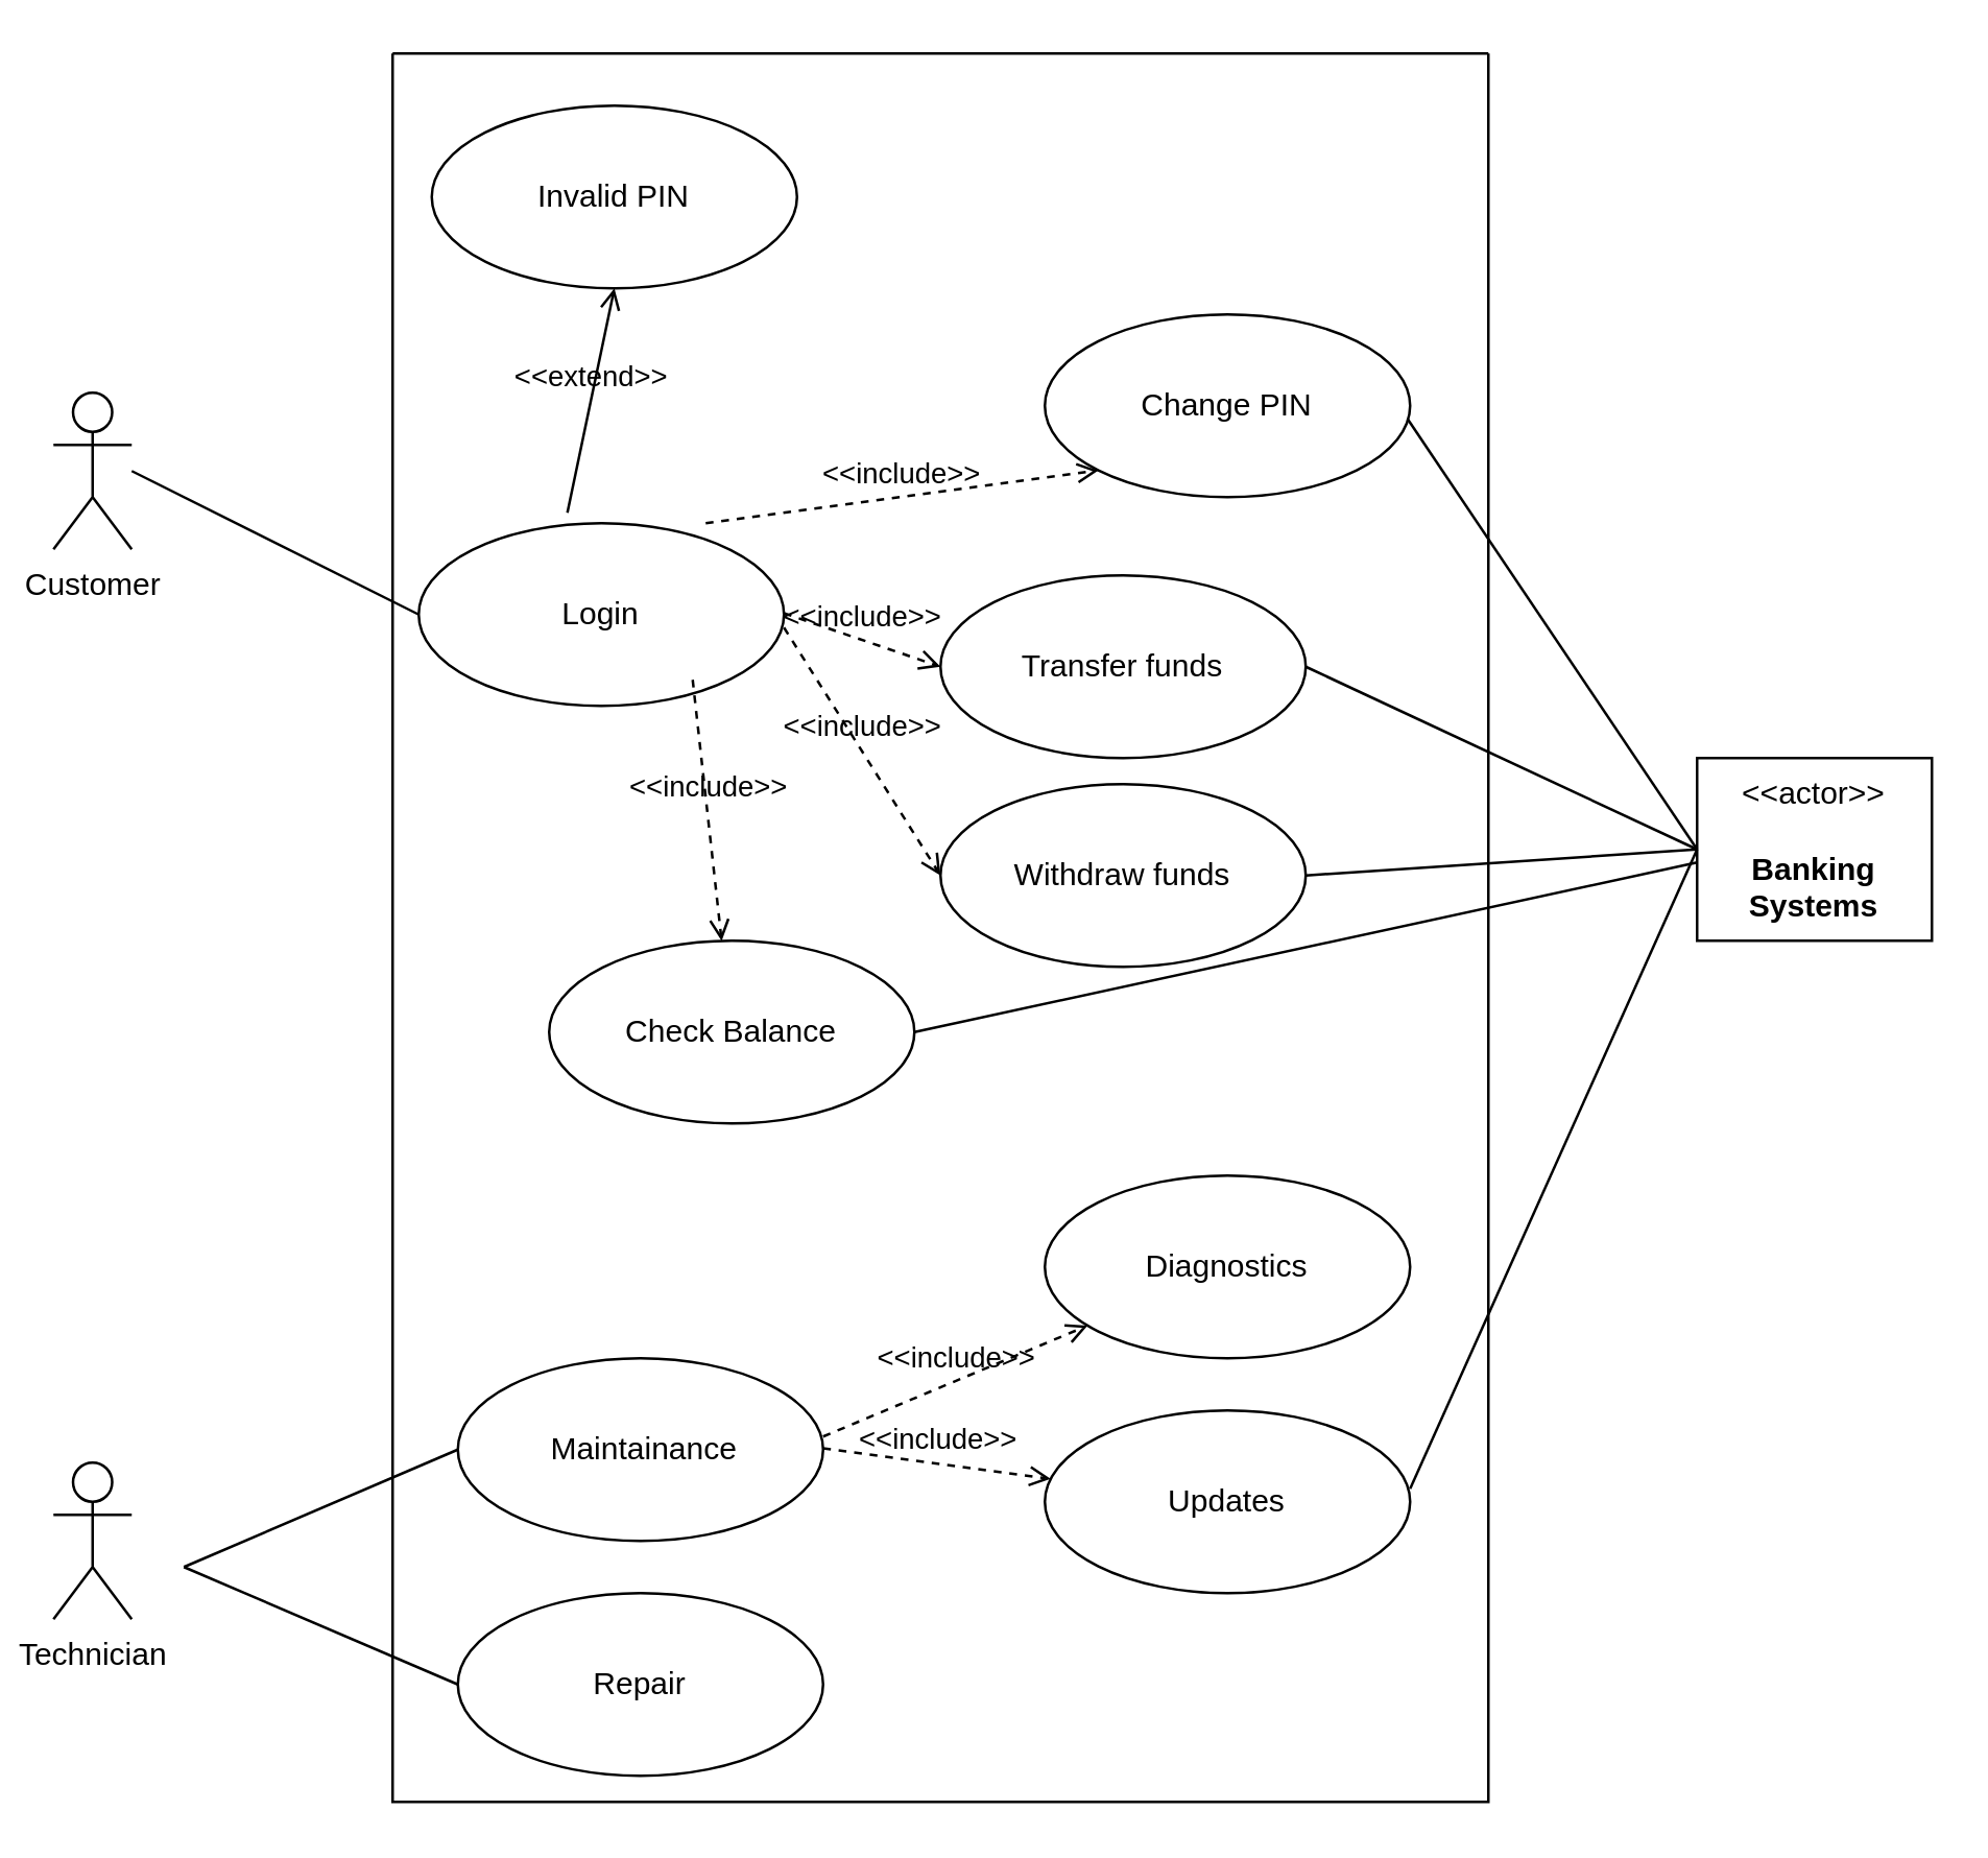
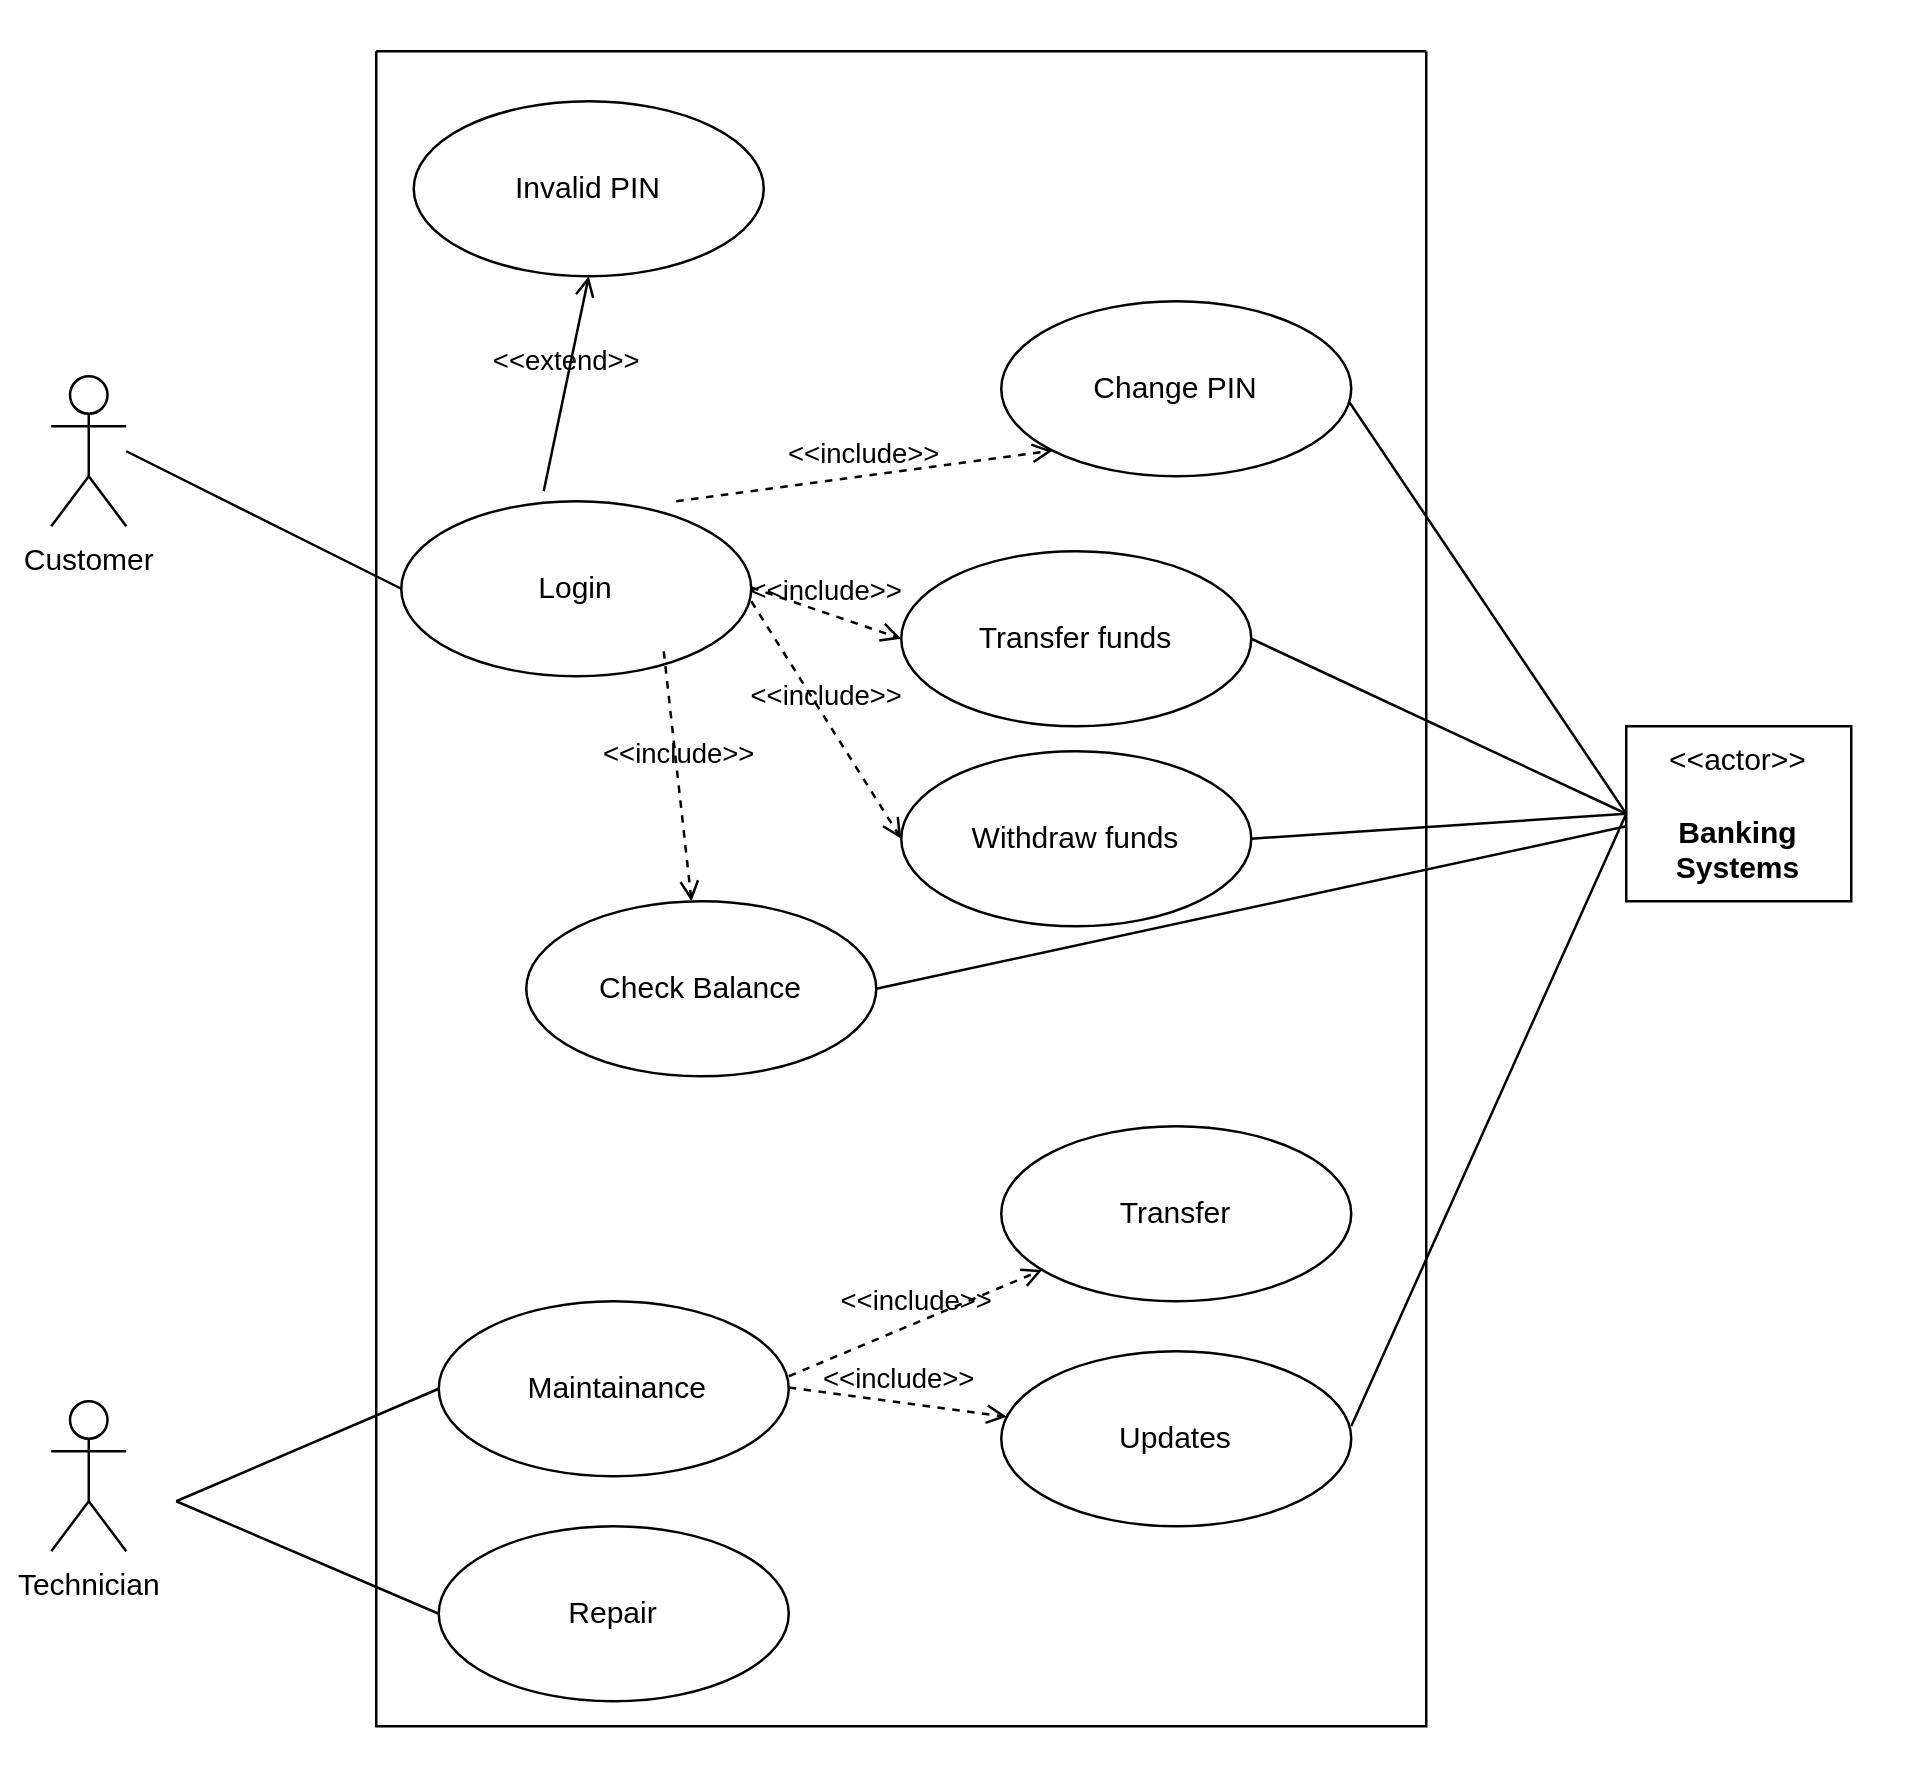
- <mxCell id="18" value="Diagnostics" style="ellipse;whiteSpace=wrap;html=1;" vertex="1" parent="1"><mxGeometry x="400" y="450" width="140" height="70" as="geometry" /></mxCell>
+ <mxCell id="18" value="Transfer" style="ellipse;whiteSpace=wrap;html=1;" vertex="1" parent="1"><mxGeometry x="400" y="450" width="140" height="70" as="geometry" /></mxCell>
